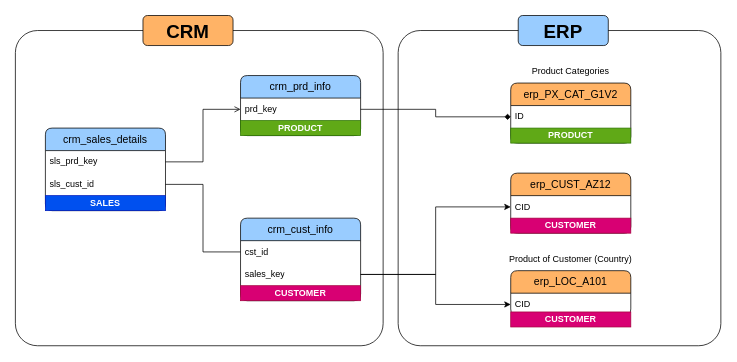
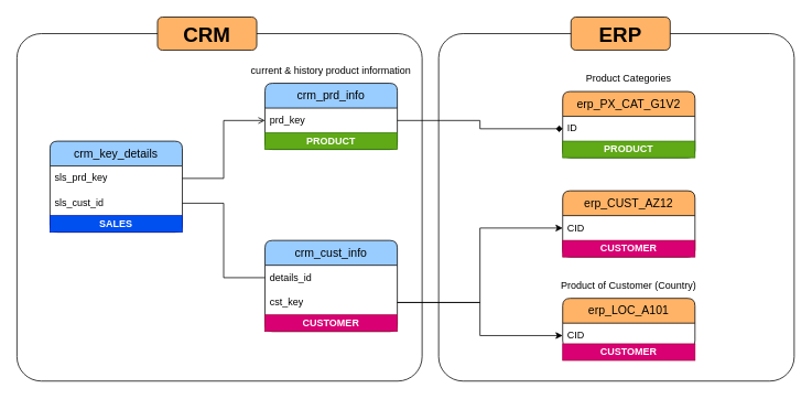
- <mxCell id="29" value="ERP" style="rounded=1;whiteSpace=wrap;html=1;fillColor=#99ccff;fontColor=#000000;fontSize=25;fontStyle=1;" parent="1" vertex="1"><mxGeometry x="690" y="20" width="120" height="40" as="geometry" /></mxCell>
+ <mxCell id="29" value="ERP" style="rounded=1;whiteSpace=wrap;html=1;fillColor=#FFB366;fontColor=#000000;fontSize=25;fontStyle=1" parent="1" vertex="1"><mxGeometry x="690" y="20" width="120" height="40" as="geometry" /></mxCell>
+ <mxCell id="30" value="current &amp;amp; history product information" style="text;html=1;align=center;verticalAlign=middle;whiteSpace=wrap;rounded=0;" parent="1" vertex="1"><mxGeometry x="290" y="70" width="220" height="30" as="geometry" /></mxCell>
- <mxCell id="4" value="crm_sales_details" style="swimlane;fontStyle=0;childLayout=stackLayout;horizontal=1;startSize=30;horizontalStack=0;resizeParent=1;resizeParentMax=0;resizeLast=0;collapsible=1;marginBottom=0;whiteSpace=wrap;html=1;rounded=1;arcSize=10;fillColor=#99CCFF;fontSize=14;fontColor=#000000;" parent="1" vertex="1"><mxGeometry x="60" y="170" width="160" height="110" as="geometry"><mxRectangle x="140" y="140" width="150" height="30" as="alternateBounds" /></mxGeometry></mxCell>
+ <mxCell id="4" value="crm_key_details" style="swimlane;fontStyle=0;childLayout=stackLayout;horizontal=1;startSize=30;horizontalStack=0;resizeParent=1;resizeParentMax=0;resizeLast=0;collapsible=1;marginBottom=0;whiteSpace=wrap;html=1;rounded=1;arcSize=10;fillColor=#99CCFF;fontSize=14;fontColor=#000000;" parent="1" vertex="1"><mxGeometry x="60" y="170" width="160" height="110" as="geometry"><mxRectangle x="140" y="140" width="150" height="30" as="alternateBounds" /></mxGeometry></mxCell>
- <mxCell id="9" value="cst_id" style="text;strokeColor=none;fillColor=none;align=left;verticalAlign=middle;spacingLeft=4;spacingRight=4;overflow=hidden;points=[[0,0.5],[1,0.5]];portConstraint=eastwest;rotatable=0;whiteSpace=wrap;html=1;" parent="8" vertex="1"><mxGeometry y="30" width="160" height="30" as="geometry" /></mxCell>
+ <mxCell id="9" value="details_id" style="text;strokeColor=none;fillColor=none;align=left;verticalAlign=middle;spacingLeft=4;spacingRight=4;overflow=hidden;points=[[0,0.5],[1,0.5]];portConstraint=eastwest;rotatable=0;whiteSpace=wrap;html=1;" parent="8" vertex="1"><mxGeometry y="30" width="160" height="30" as="geometry" /></mxCell>
- <mxCell id="10" value="sales_key" style="text;strokeColor=none;fillColor=none;align=left;verticalAlign=middle;spacingLeft=4;spacingRight=4;overflow=hidden;points=[[0,0.5],[1,0.5]];portConstraint=eastwest;rotatable=0;whiteSpace=wrap;html=1;" parent="8" vertex="1"><mxGeometry y="60" width="160" height="30" as="geometry" /></mxCell>
+ <mxCell id="10" value="cst_key" style="text;strokeColor=none;fillColor=none;align=left;verticalAlign=middle;spacingLeft=4;spacingRight=4;overflow=hidden;points=[[0,0.5],[1,0.5]];portConstraint=eastwest;rotatable=0;whiteSpace=wrap;html=1;" parent="8" vertex="1"><mxGeometry y="60" width="160" height="30" as="geometry" /></mxCell>
